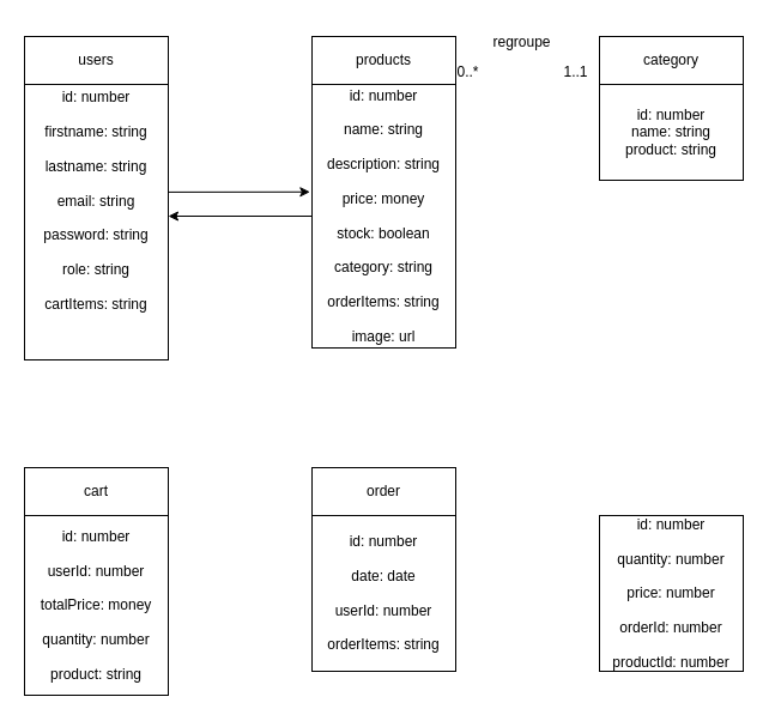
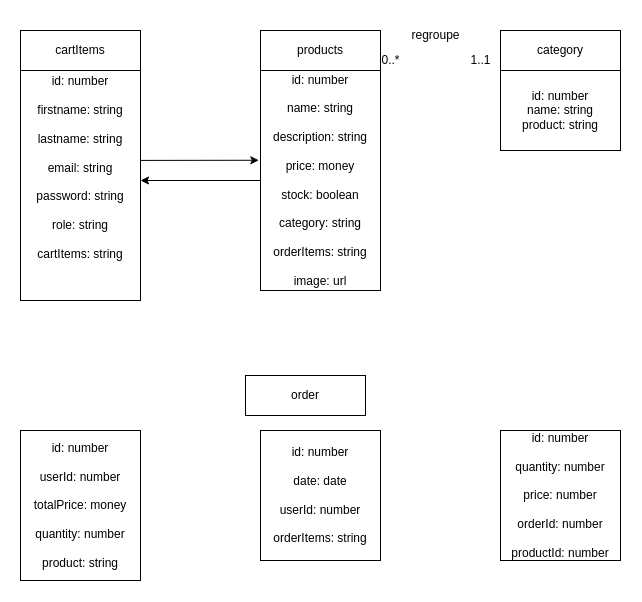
- <mxCell id="23" value="users" style="rounded=0;whiteSpace=wrap;html=1;" vertex="1" parent="1"><mxGeometry x="20" y="30" width="120" height="40" as="geometry" /></mxCell>
+ <mxCell id="23" value="cartItems" style="rounded=0;whiteSpace=wrap;html=1;" vertex="1" parent="1"><mxGeometry x="20" y="30" width="120" height="40" as="geometry" /></mxCell>
- <mxCell id="2" value="cart" style="rounded=0;whiteSpace=wrap;html=1;" parent="1" vertex="1"><mxGeometry x="20" y="390" width="120" height="40" as="geometry" /></mxCell>
- <mxCell id="3" value="order" style="rounded=0;whiteSpace=wrap;html=1;" parent="1" vertex="1"><mxGeometry x="260" y="390" width="120" height="40" as="geometry" /></mxCell>
+ <mxCell id="3" value="order" style="rounded=0;whiteSpace=wrap;html=1;" parent="1" vertex="1"><mxGeometry x="245" y="375" width="120" height="40" as="geometry" /></mxCell>
